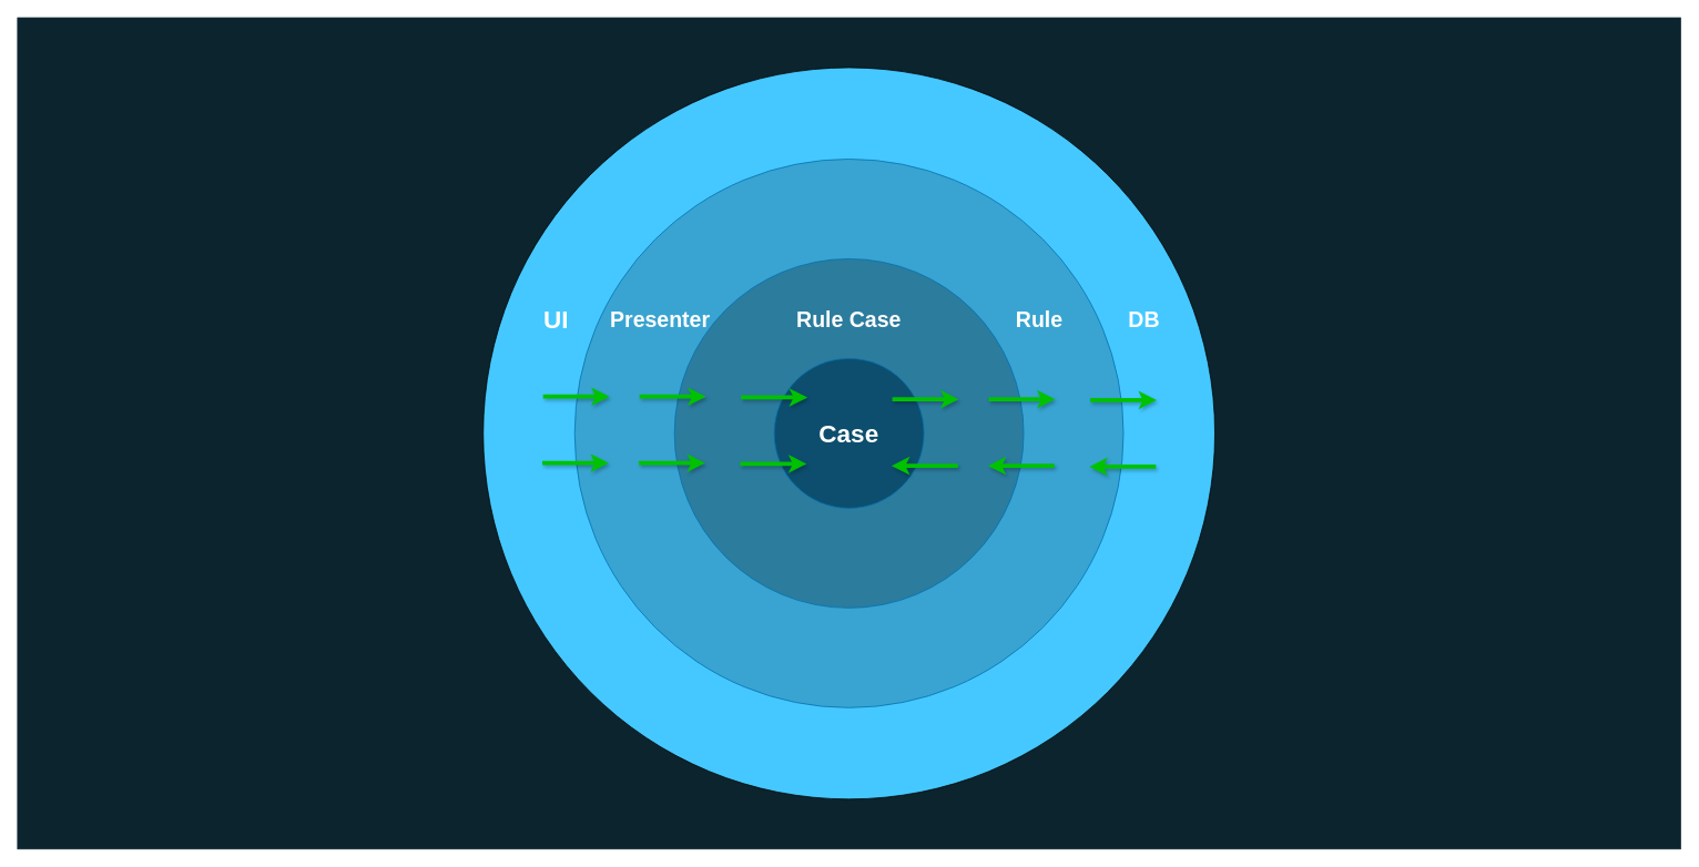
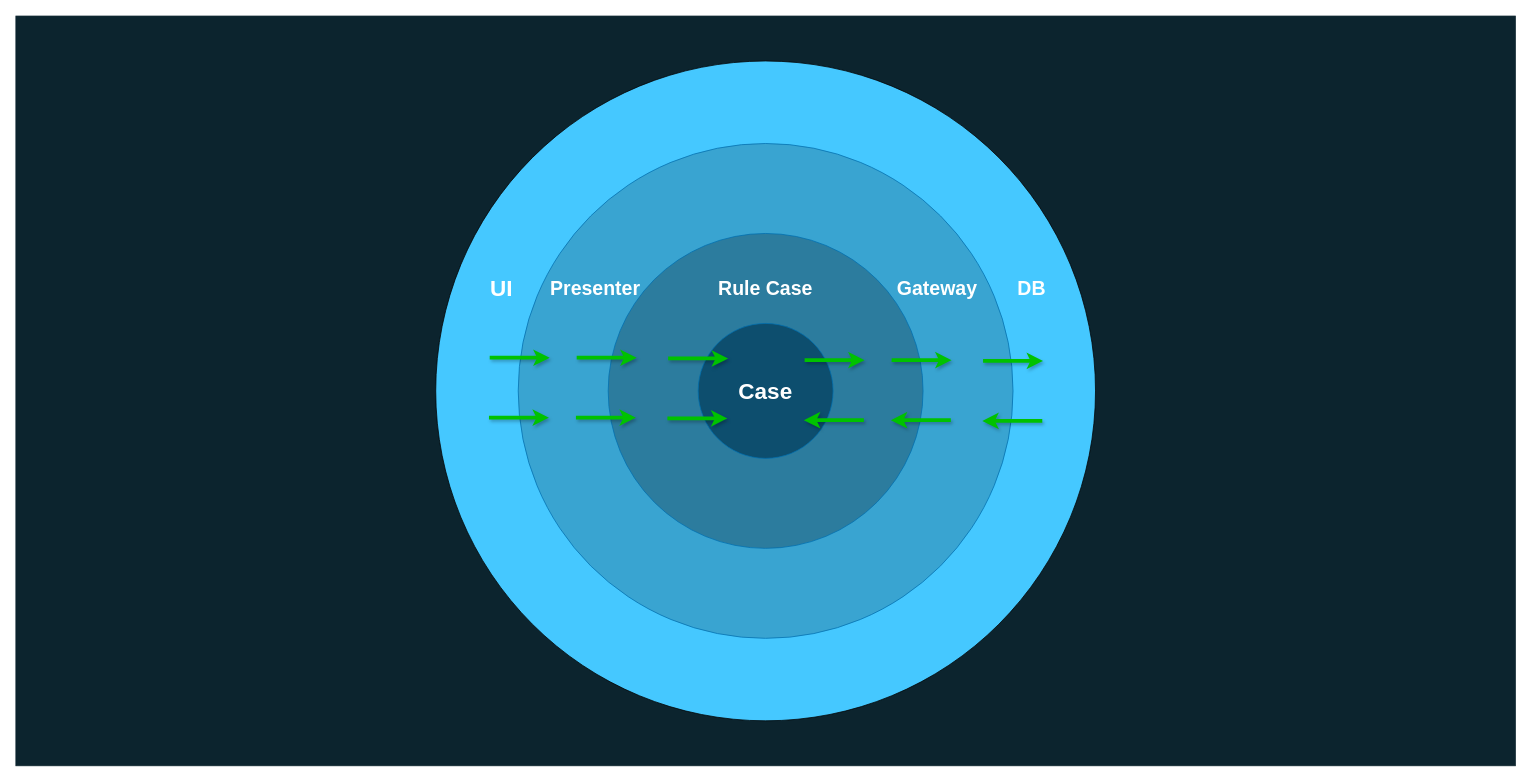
- <mxCell id="9" value="Rule" style="text;html=1;strokeColor=none;fillColor=none;align=center;verticalAlign=middle;whiteSpace=wrap;rounded=0;fontSize=26;fontStyle=1;fontColor=#FFFFFF;" parent="1" vertex="1"><mxGeometry x="1190" y="343.88" width="118" height="80" as="geometry" /></mxCell>
+ <mxCell id="9" value="Gateway" style="text;html=1;strokeColor=none;fillColor=none;align=center;verticalAlign=middle;whiteSpace=wrap;rounded=0;fontSize=26;fontStyle=1;fontColor=#FFFFFF;" parent="1" vertex="1"><mxGeometry x="1190" y="343.88" width="118" height="80" as="geometry" /></mxCell>
